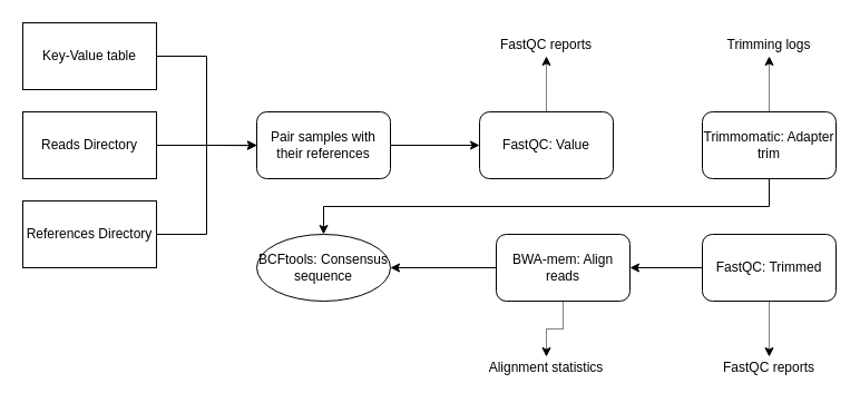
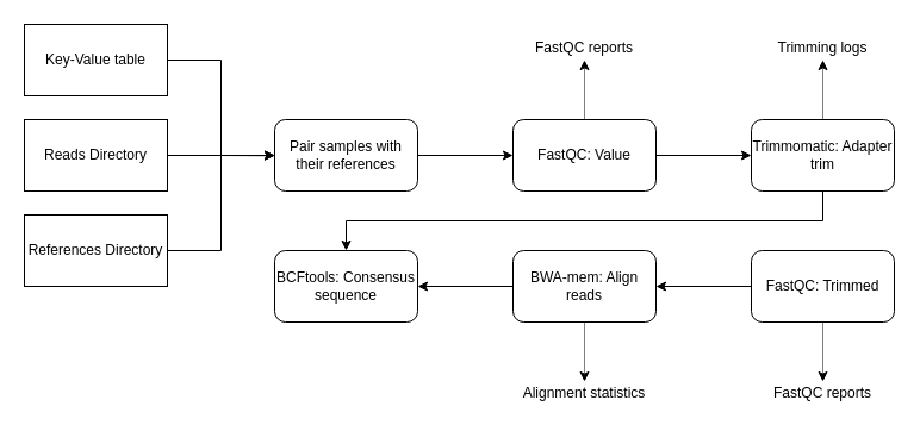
+ <mxCell id="10" style="edgeStyle=orthogonalEdgeStyle;rounded=0;orthogonalLoop=1;jettySize=auto;html=1;exitX=1;exitY=0.5;exitDx=0;exitDy=0;entryX=0;entryY=0.5;entryDx=0;entryDy=0;" edge="1" parent="1" source="12" target="15"><mxGeometry relative="1" as="geometry" /></mxCell>
- <mxCell id="22" value="BCFtools: Consensus sequence" style="ellipse;whiteSpace=wrap;html=1;" vertex="1" parent="1"><mxGeometry x="230" y="210" width="120" height="60" as="geometry" /></mxCell>
+ <mxCell id="22" value="BCFtools: Consensus sequence" style="rounded=1;whiteSpace=wrap;html=1;" vertex="1" parent="1"><mxGeometry x="230" y="210" width="120" height="60" as="geometry" /></mxCell>
- <mxCell id="21" value="BWA-mem: Align reads" style="rounded=1;whiteSpace=wrap;html=1;" vertex="1" parent="1"><mxGeometry x="445" y="210" width="120" height="60" as="geometry" /></mxCell>
+ <mxCell id="21" value="BWA-mem: Align reads" style="rounded=1;whiteSpace=wrap;html=1;" vertex="1" parent="1"><mxGeometry x="430" y="210" width="120" height="60" as="geometry" /></mxCell>
